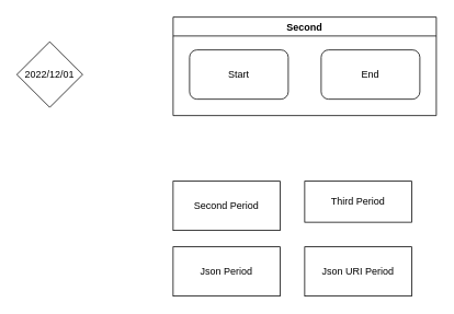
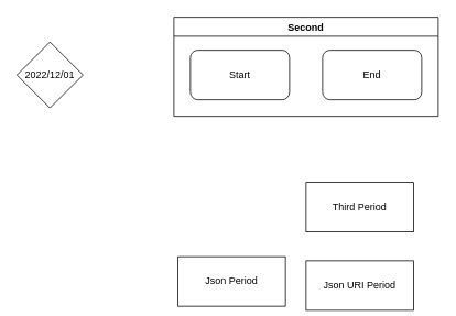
- <mxCell id="7" value="Third Period" style="rounded=0;whiteSpace=wrap;html=1;" parent="1" vertex="1"><mxGeometry x="370" y="220" width="130" height="50" as="geometry" /></mxCell>
+ <mxCell id="7" value="Third Period" style="rounded=0;whiteSpace=wrap;html=1;" parent="1" vertex="1"><mxGeometry x="370" y="220" width="130" height="60" as="geometry" /></mxCell>
- <mxCell id="6" value="Second Period" style="rounded=0;whiteSpace=wrap;html=1;" parent="1" vertex="1"><mxGeometry x="210" y="220" width="130" height="60" as="geometry" /></mxCell>
- <mxCell id="8" value="Json Period" style="rounded=0;whiteSpace=wrap;html=1;" vertex="1" parent="1"><mxGeometry x="210" y="300" width="130" height="60" as="geometry" /></mxCell>
+ <mxCell id="8" value="Json Period" style="rounded=0;whiteSpace=wrap;html=1;" vertex="1" parent="1"><mxGeometry x="215" y="310" width="130" height="60" as="geometry" /></mxCell>
- <mxCell id="9" value="Json URI Period" style="rounded=0;whiteSpace=wrap;html=1;" vertex="1" parent="1"><mxGeometry x="370" y="300" width="130" height="60" as="geometry" /></mxCell>
+ <mxCell id="9" value="Json URI Period" style="rounded=0;whiteSpace=wrap;html=1;" vertex="1" parent="1"><mxGeometry x="370" y="315" width="130" height="60" as="geometry" /></mxCell>
